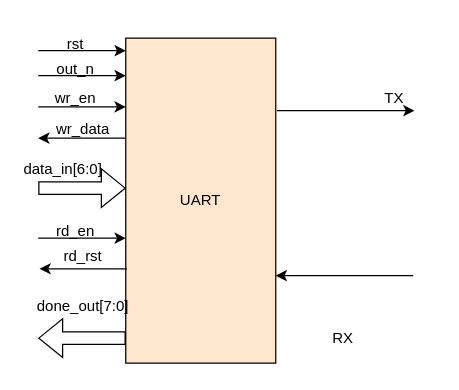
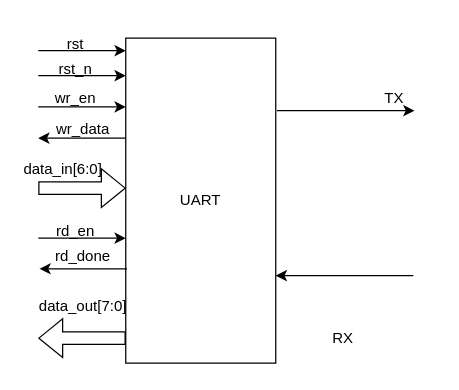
- <mxCell id="9" value="out_n" style="text;html=1;align=center;verticalAlign=middle;whiteSpace=wrap;rounded=0;" vertex="1" parent="1"><mxGeometry x="30" y="40" width="60" height="30" as="geometry" /></mxCell>
+ <mxCell id="9" value="rst_n" style="text;html=1;align=center;verticalAlign=middle;whiteSpace=wrap;rounded=0;" vertex="1" parent="1"><mxGeometry x="30" y="40" width="60" height="30" as="geometry" /></mxCell>
- <mxCell id="2" value="UART" style="rounded=0;whiteSpace=wrap;html=1;fillColor=#ffe6cc;" vertex="1" parent="1"><mxGeometry x="100" y="30" width="120" height="260" as="geometry" /></mxCell>
+ <mxCell id="2" value="UART" style="rounded=0;whiteSpace=wrap;html=1;" vertex="1" parent="1"><mxGeometry x="100" y="30" width="120" height="260" as="geometry" /></mxCell>
- <mxCell id="22" value="rd_rst" style="text;html=1;align=center;verticalAlign=middle;whiteSpace=wrap;rounded=0;" vertex="1" parent="1"><mxGeometry x="36" y="190" width="60" height="30" as="geometry" /></mxCell>
+ <mxCell id="22" value="rd_done" style="text;html=1;align=center;verticalAlign=middle;whiteSpace=wrap;rounded=0;" vertex="1" parent="1"><mxGeometry x="36" y="190" width="60" height="30" as="geometry" /></mxCell>
- <mxCell id="20" value="done_out[7:0]" style="text;html=1;align=center;verticalAlign=middle;whiteSpace=wrap;rounded=0;" vertex="1" parent="1"><mxGeometry x="36" y="230" width="60" height="30" as="geometry" /></mxCell>
+ <mxCell id="20" value="data_out[7:0]" style="text;html=1;align=center;verticalAlign=middle;whiteSpace=wrap;rounded=0;" vertex="1" parent="1"><mxGeometry x="36" y="230" width="60" height="30" as="geometry" /></mxCell>
